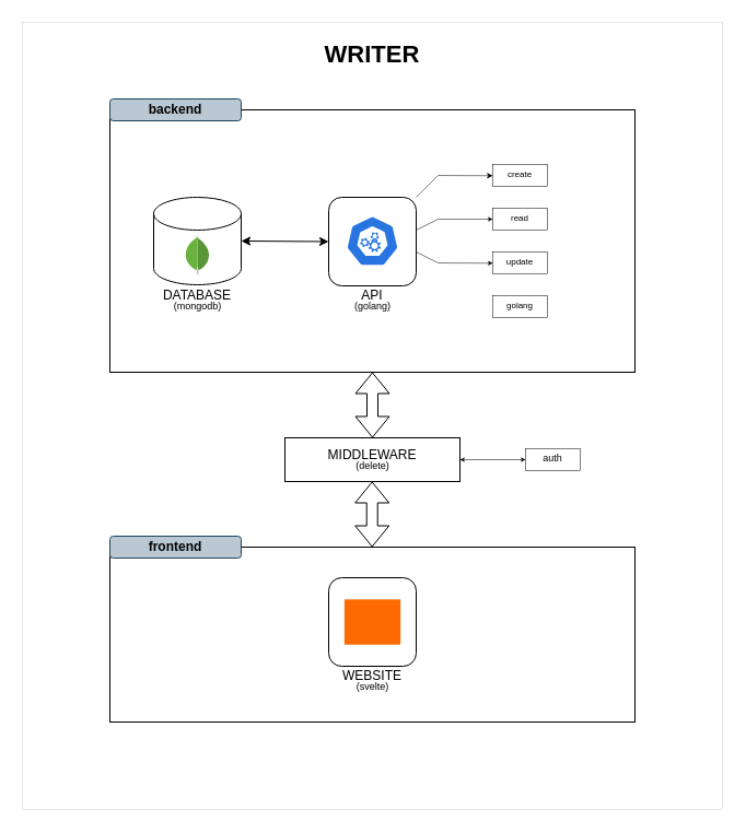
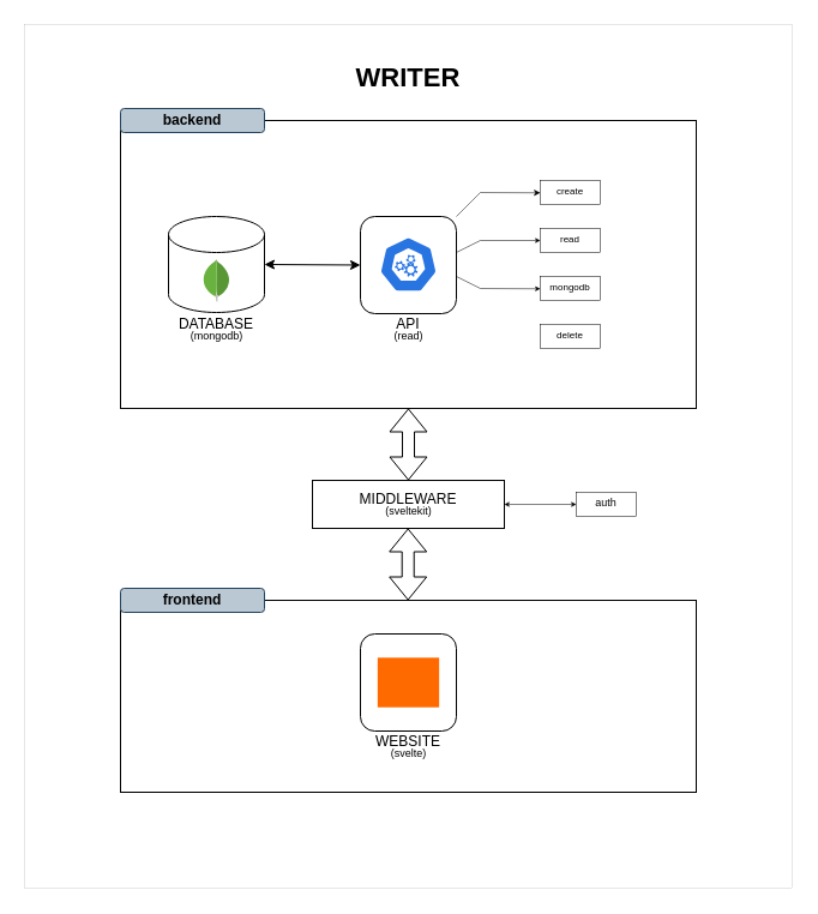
- <mxCell id="5" value="&lt;font style=&quot;font-size: 22px;&quot;&gt;&lt;b&gt;WRITER&lt;/b&gt;&lt;/font&gt;" style="text;html=1;align=center;verticalAlign=middle;whiteSpace=wrap;rounded=0;" vertex="1" parent="1"><mxGeometry x="280" y="35" width="120" height="30" as="geometry" /></mxCell>
+ <mxCell id="5" value="&lt;font style=&quot;font-size: 22px;&quot;&gt;&lt;b&gt;WRITER&lt;/b&gt;&lt;/font&gt;" style="text;html=1;align=center;verticalAlign=middle;whiteSpace=wrap;rounded=0;" vertex="1" parent="1"><mxGeometry x="280" y="50" width="120" height="30" as="geometry" /></mxCell>
- <mxCell id="14" value="&lt;font style=&quot;font-size: 8px;&quot;&gt;update&lt;/font&gt;" style="text;html=1;align=center;verticalAlign=middle;whiteSpace=wrap;rounded=0;" vertex="1" parent="12"><mxGeometry y="3.158" width="50" height="9.474" as="geometry" /></mxCell>
+ <mxCell id="14" value="&lt;font style=&quot;font-size: 8px;&quot;&gt;mongodb&lt;/font&gt;" style="text;html=1;align=center;verticalAlign=middle;whiteSpace=wrap;rounded=0;" vertex="1" parent="12"><mxGeometry y="3.158" width="50" height="9.474" as="geometry" /></mxCell>
- <mxCell id="17" value="&lt;font style=&quot;font-size: 8px;&quot;&gt;golang&lt;/font&gt;" style="text;html=1;align=center;verticalAlign=middle;whiteSpace=wrap;rounded=0;" vertex="1" parent="15"><mxGeometry y="3.158" width="50" height="9.474" as="geometry" /></mxCell>
+ <mxCell id="17" value="&lt;font style=&quot;font-size: 8px;&quot;&gt;delete&lt;/font&gt;" style="text;html=1;align=center;verticalAlign=middle;whiteSpace=wrap;rounded=0;" vertex="1" parent="15"><mxGeometry y="3.158" width="50" height="9.474" as="geometry" /></mxCell>
- <mxCell id="40" value="&lt;font style=&quot;font-size: 9px;&quot;&gt;(golang)&lt;/font&gt;" style="text;html=1;align=center;verticalAlign=middle;whiteSpace=wrap;rounded=0;movable=1;resizable=1;rotatable=1;deletable=1;editable=1;locked=0;connectable=1;" vertex="1" parent="38"><mxGeometry x="5.714" y="14" width="68.571" height="10" as="geometry" /></mxCell>
+ <mxCell id="40" value="&lt;font style=&quot;font-size: 9px;&quot;&gt;(read)&lt;/font&gt;" style="text;html=1;align=center;verticalAlign=middle;whiteSpace=wrap;rounded=0;movable=1;resizable=1;rotatable=1;deletable=1;editable=1;locked=0;connectable=1;" vertex="1" parent="38"><mxGeometry x="5.714" y="14" width="68.571" height="10" as="geometry" /></mxCell>
- <mxCell id="52" value="&lt;font style=&quot;font-size: 9px;&quot;&gt;(delete)&lt;/font&gt;" style="text;html=1;align=center;verticalAlign=middle;whiteSpace=wrap;rounded=0;movable=1;resizable=1;rotatable=1;deletable=1;editable=1;locked=0;connectable=1;" vertex="1" parent="50"><mxGeometry x="5.714" y="14" width="68.571" height="10" as="geometry" /></mxCell>
+ <mxCell id="52" value="&lt;font style=&quot;font-size: 9px;&quot;&gt;(sveltekit)&lt;/font&gt;" style="text;html=1;align=center;verticalAlign=middle;whiteSpace=wrap;rounded=0;movable=1;resizable=1;rotatable=1;deletable=1;editable=1;locked=0;connectable=1;" vertex="1" parent="50"><mxGeometry x="5.714" y="14" width="68.571" height="10" as="geometry" /></mxCell>
